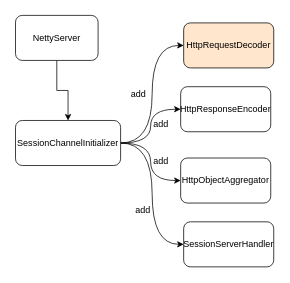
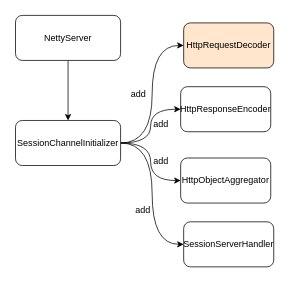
- <mxCell id="3" value="NettyServer" style="rounded=1;whiteSpace=wrap;html=1;" vertex="1" parent="1"><mxGeometry x="20" y="20" width="110" height="60" as="geometry" /></mxCell>
+ <mxCell id="3" value="NettyServer" style="rounded=1;whiteSpace=wrap;html=1;" vertex="1" parent="1"><mxGeometry x="20" y="20" width="140" height="60" as="geometry" /></mxCell>
